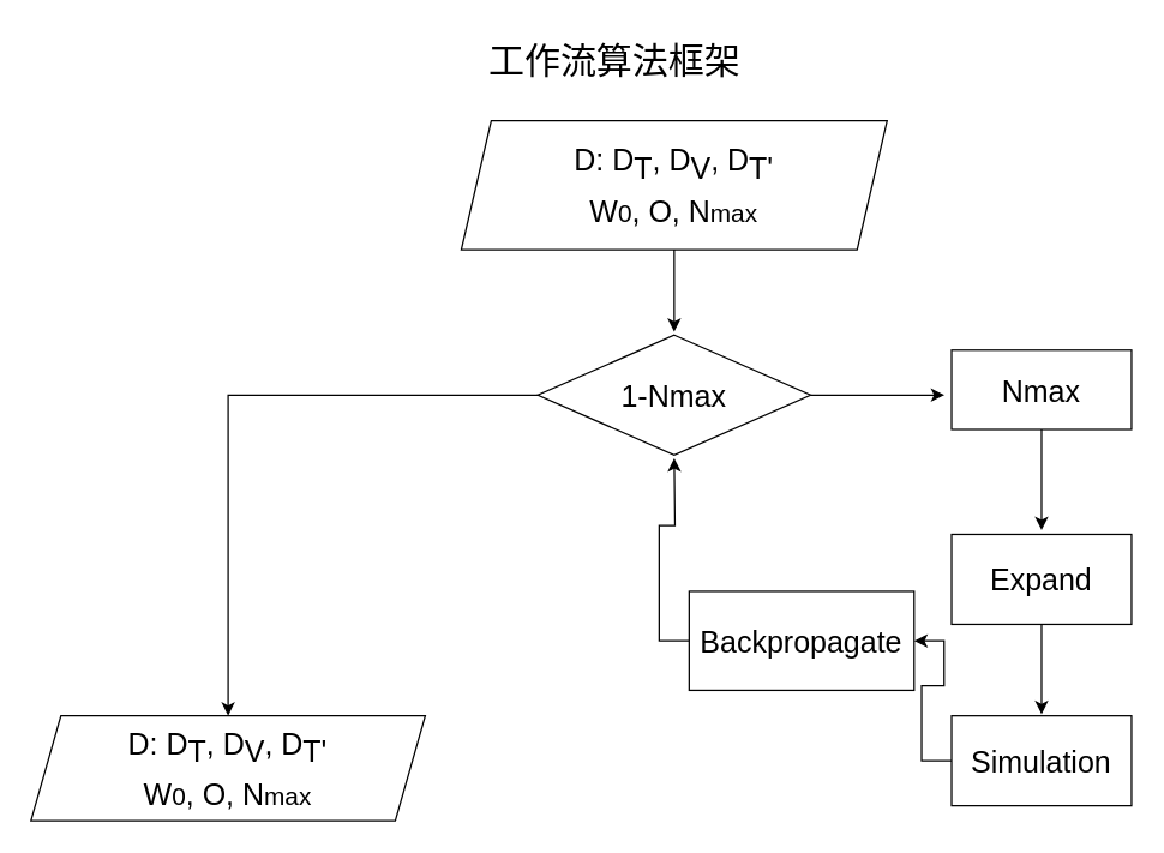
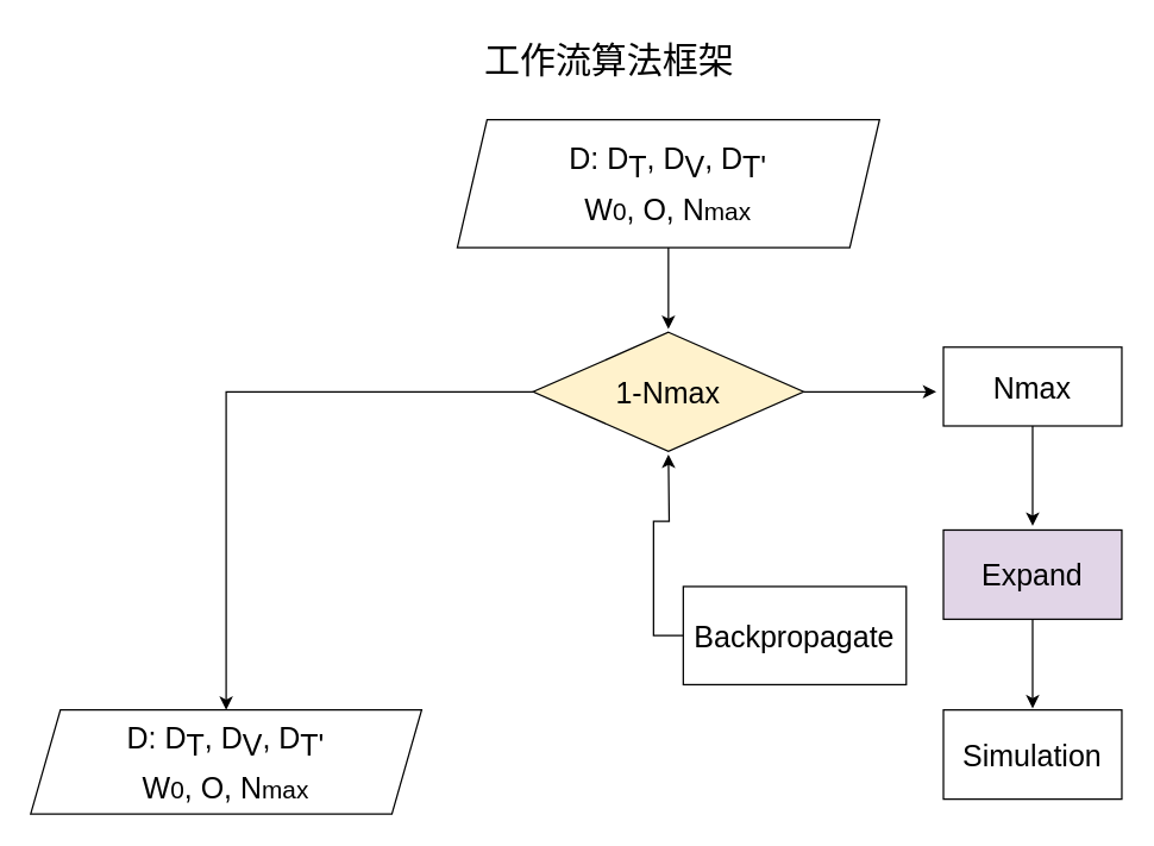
- <mxCell id="7" value="1-Nmax" style="rhombus;whiteSpace=wrap;html=1;fontSize=20;" parent="1" vertex="1"><mxGeometry x="358" y="223" width="182" height="80" as="geometry" /></mxCell>
+ <mxCell id="7" value="1-Nmax" style="rhombus;whiteSpace=wrap;html=1;fontSize=20;fillColor=#fff2cc;" parent="1" vertex="1"><mxGeometry x="358" y="223" width="182" height="80" as="geometry" /></mxCell>
- <mxCell id="11" value="Expand" style="rounded=0;whiteSpace=wrap;html=1;fontSize=20;" parent="1" vertex="1"><mxGeometry x="634" y="356" width="120" height="60" as="geometry" /></mxCell>
+ <mxCell id="11" value="Expand" style="rounded=0;whiteSpace=wrap;html=1;fontSize=20;fillColor=#e1d5e7;" parent="1" vertex="1"><mxGeometry x="634" y="356" width="120" height="60" as="geometry" /></mxCell>
- <mxCell id="12" style="edgeStyle=orthogonalEdgeStyle;rounded=0;orthogonalLoop=1;jettySize=auto;html=1;entryX=1;entryY=0.5;entryDx=0;entryDy=0;" parent="1" source="13" target="15" edge="1"><mxGeometry relative="1" as="geometry"><mxPoint x="510" y="507" as="targetPoint" /></mxGeometry></mxCell>
